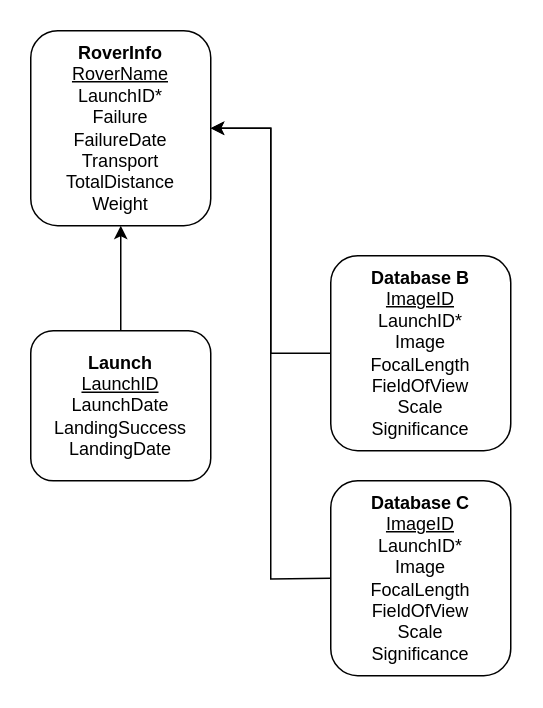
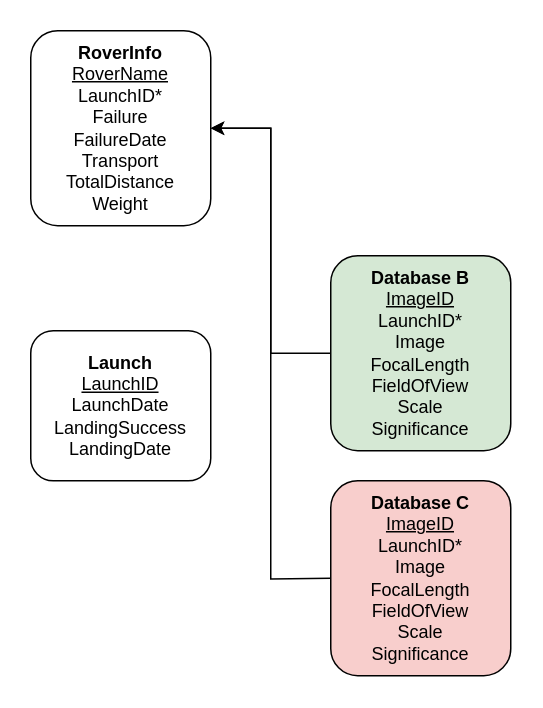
- <mxCell id="5" style="edgeStyle=orthogonalEdgeStyle;rounded=0;orthogonalLoop=1;jettySize=auto;html=1;exitX=0.5;exitY=0;exitDx=0;exitDy=0;entryX=0.5;entryY=1;entryDx=0;entryDy=0;" edge="1" parent="1" source="6" target="2"><mxGeometry relative="1" as="geometry" /></mxCell>
- <mxCell id="7" value="&lt;b&gt;Database B&lt;br&gt;&lt;/b&gt;&lt;u&gt;ImageID&lt;/u&gt;&lt;br&gt;LaunchID*&lt;br&gt;Image&lt;br&gt;FocalLength&lt;br&gt;FieldOfView&lt;br&gt;Scale&lt;br&gt;Significance" style="rounded=1;whiteSpace=wrap;html=1;" vertex="1" parent="1"><mxGeometry x="220" y="170" width="120" height="130" as="geometry" /></mxCell>
+ <mxCell id="7" value="&lt;b&gt;Database B&lt;br&gt;&lt;/b&gt;&lt;u&gt;ImageID&lt;/u&gt;&lt;br&gt;LaunchID*&lt;br&gt;Image&lt;br&gt;FocalLength&lt;br&gt;FieldOfView&lt;br&gt;Scale&lt;br&gt;Significance" style="rounded=1;whiteSpace=wrap;html=1;fillColor=#d5e8d4;" vertex="1" parent="1"><mxGeometry x="220" y="170" width="120" height="130" as="geometry" /></mxCell>
- <mxCell id="8" value="&lt;b&gt;Database C&lt;br&gt;&lt;/b&gt;&lt;u&gt;ImageID&lt;/u&gt;&lt;br&gt;LaunchID*&lt;br&gt;Image&lt;br&gt;FocalLength&lt;br&gt;FieldOfView&lt;br&gt;Scale&lt;br&gt;Significance" style="rounded=1;whiteSpace=wrap;html=1;" vertex="1" parent="1"><mxGeometry x="220" y="320" width="120" height="130" as="geometry" /></mxCell>
+ <mxCell id="8" value="&lt;b&gt;Database C&lt;br&gt;&lt;/b&gt;&lt;u&gt;ImageID&lt;/u&gt;&lt;br&gt;LaunchID*&lt;br&gt;Image&lt;br&gt;FocalLength&lt;br&gt;FieldOfView&lt;br&gt;Scale&lt;br&gt;Significance" style="rounded=1;whiteSpace=wrap;html=1;fillColor=#f8cecc;" vertex="1" parent="1"><mxGeometry x="220" y="320" width="120" height="130" as="geometry" /></mxCell>
